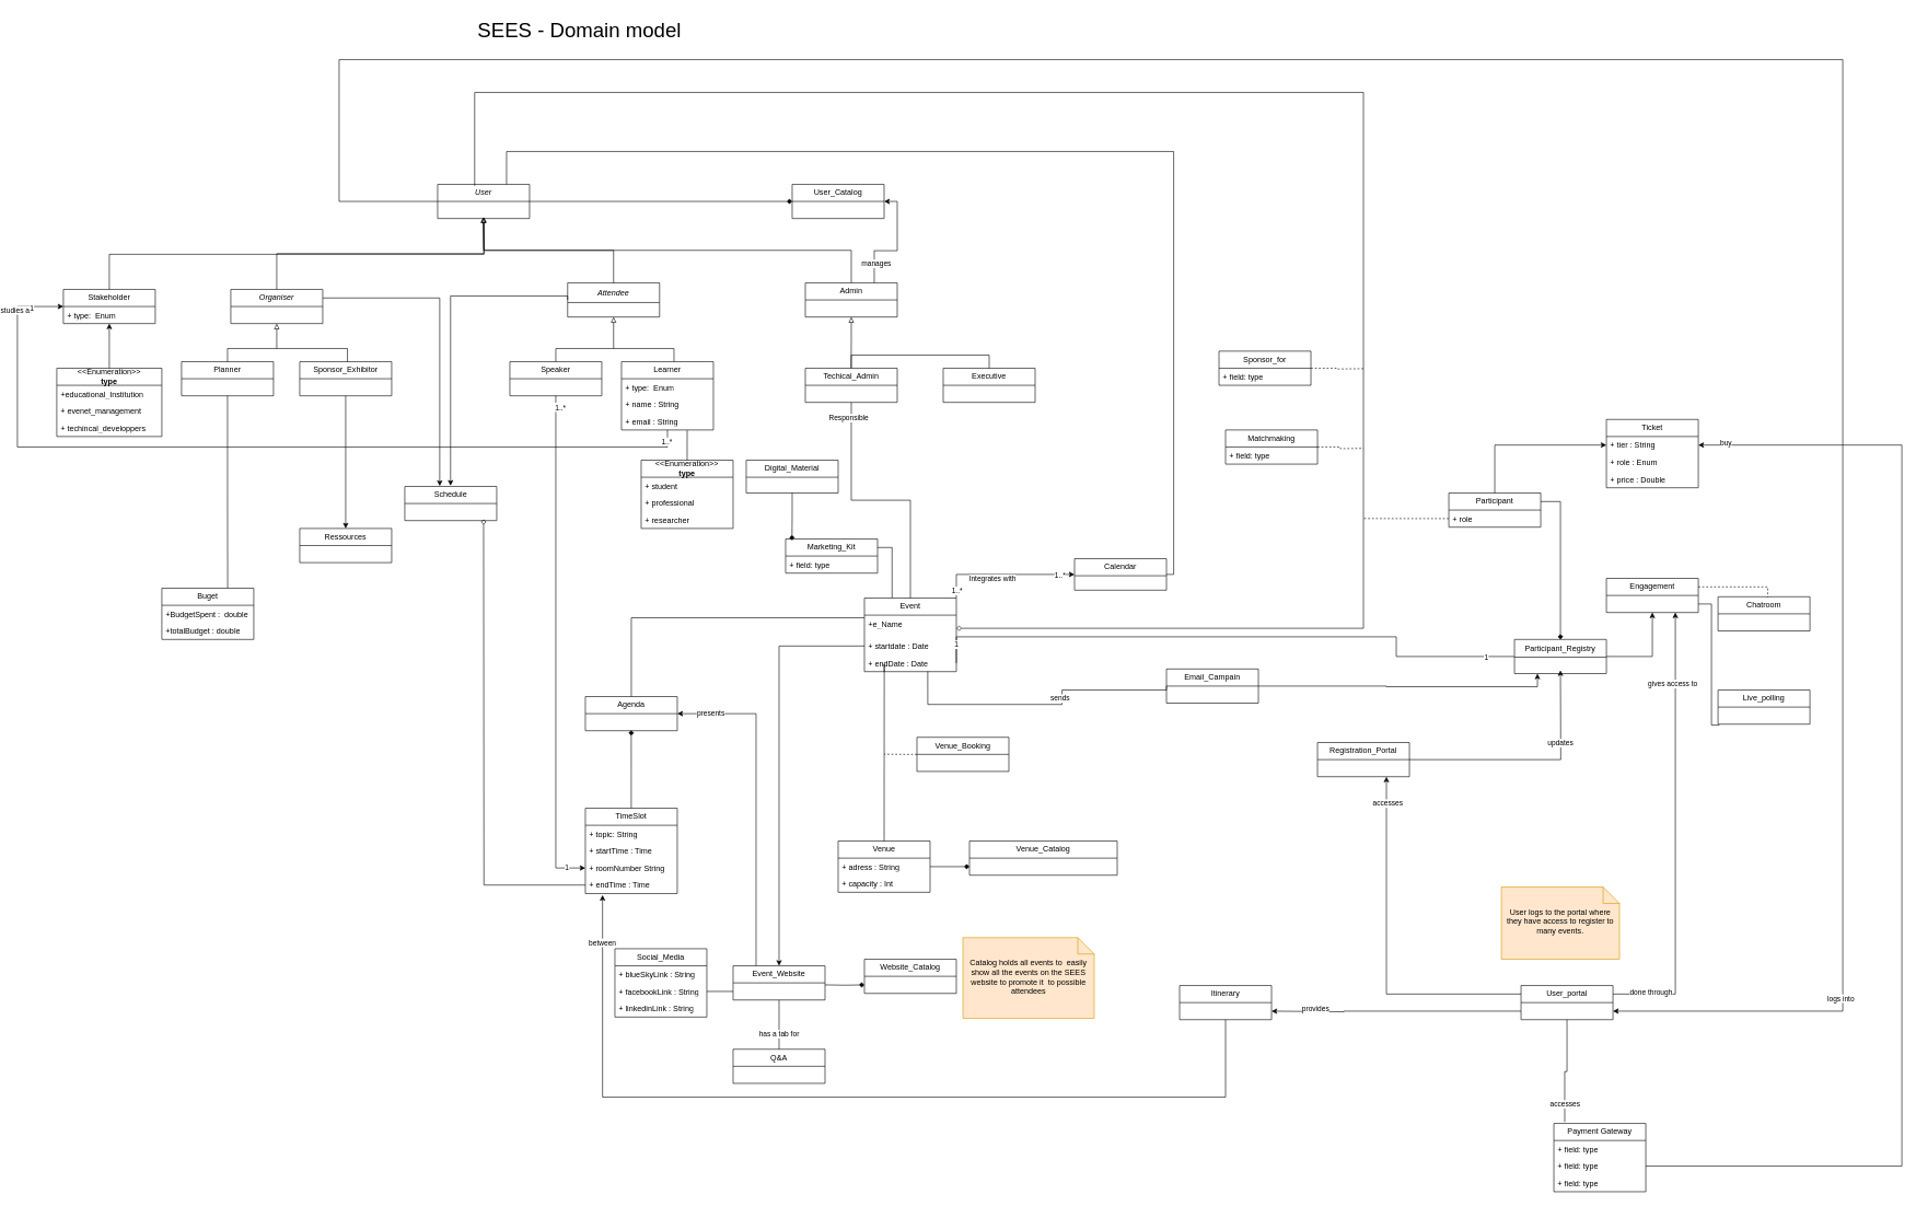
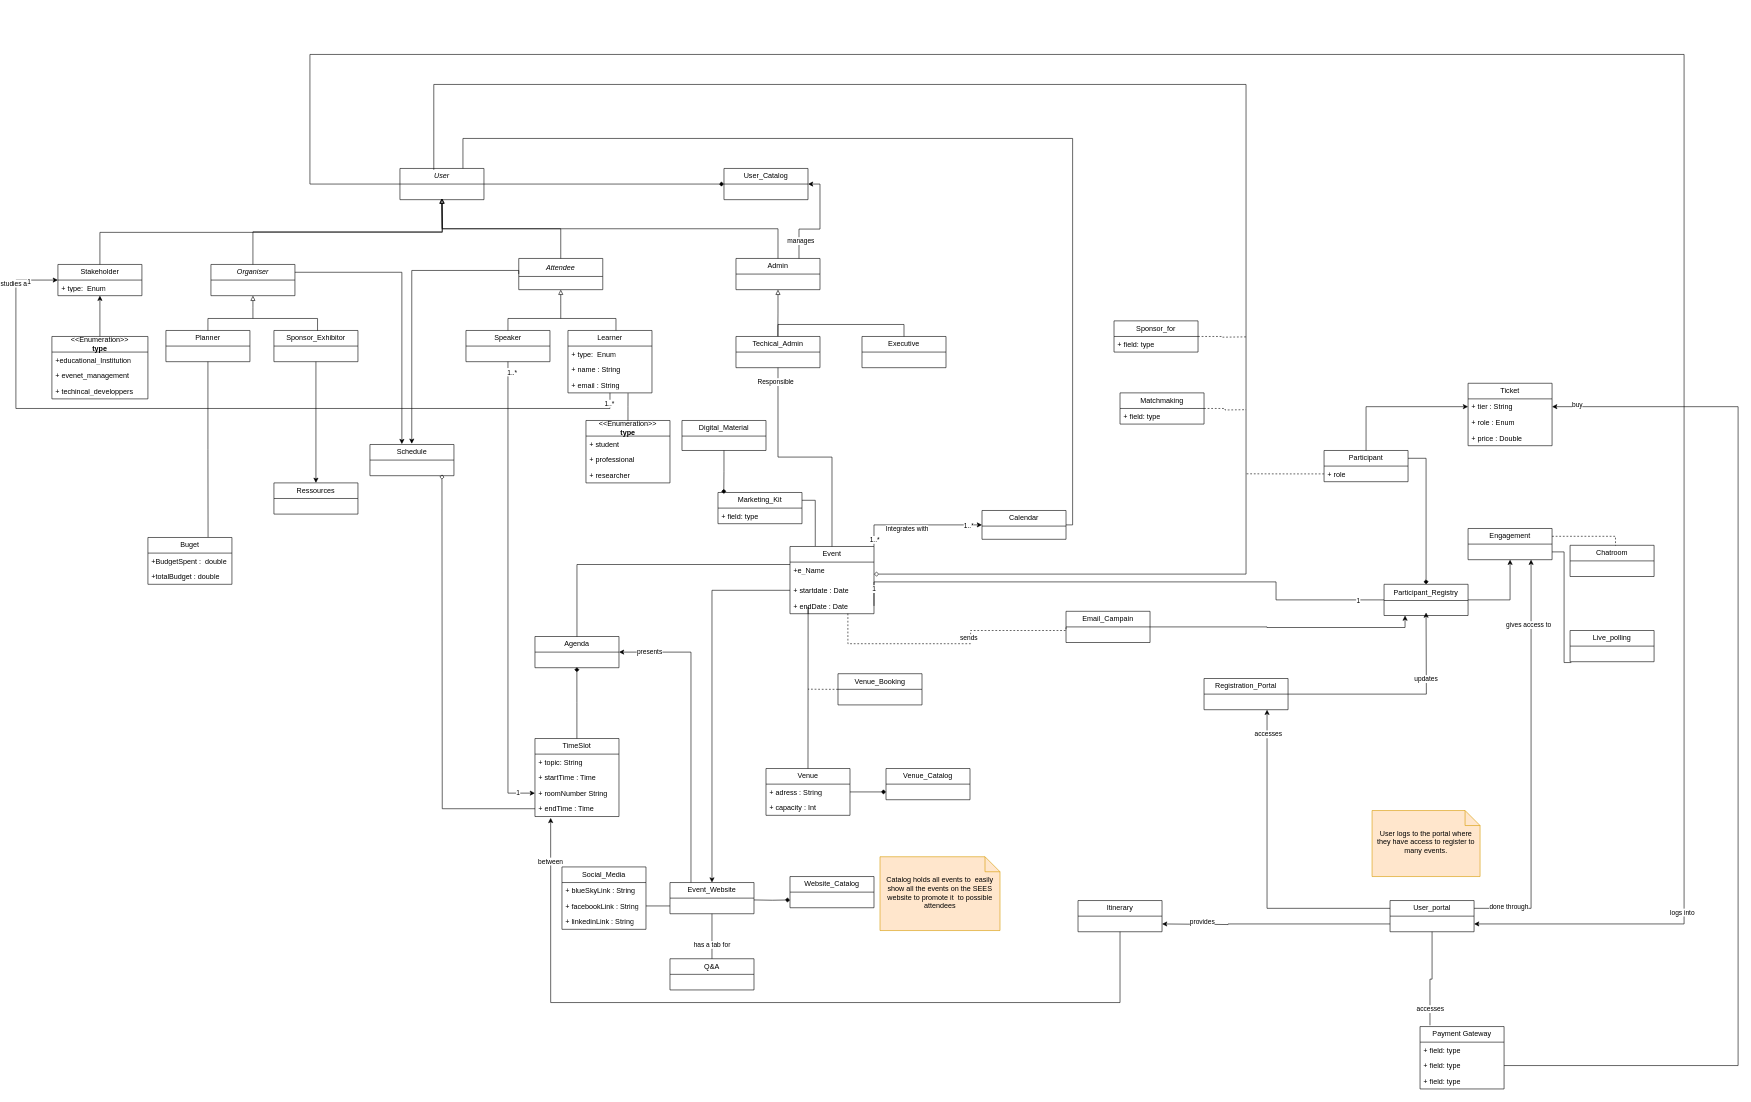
- <mxCell id="57" value="&lt;div&gt;&lt;font style=&quot;font-size: 31px;&quot;&gt;SEES - Domain model&amp;nbsp;&lt;/font&gt;&lt;/div&gt;" style="text;html=1;align=center;verticalAlign=middle;resizable=0;points=[];autosize=1;strokeColor=none;fillColor=none;" parent="1" vertex="1"><mxGeometry x="710" y="20" width="340" height="50" as="geometry" /></mxCell>
- <mxCell id="133" style="edgeStyle=orthogonalEdgeStyle;rounded=0;orthogonalLoop=1;jettySize=auto;html=1;exitX=0.689;exitY=0.99;exitDx=0;exitDy=0;exitPerimeter=0;endArrow=none;endFill=0;entryX=0;entryY=0.5;entryDx=0;entryDy=0;" parent="1" source="33" target="131" edge="1"><mxGeometry relative="1" as="geometry"><mxPoint x="1810" y="1188.053" as="sourcePoint" /><mxPoint x="1780" y="1070" as="targetPoint" /><Array as="points"><mxPoint x="1407" y="1072" /><mxPoint x="1611" y="1072" /><mxPoint x="1611" y="1050" /><mxPoint x="1770" y="1050" /></Array></mxGeometry></mxCell>
+ <mxCell id="133" style="edgeStyle=orthogonalEdgeStyle;rounded=0;orthogonalLoop=1;jettySize=auto;html=1;exitX=0.689;exitY=0.99;exitDx=0;exitDy=0;exitPerimeter=0;endArrow=none;endFill=0;entryX=0;entryY=0.5;entryDx=0;entryDy=0;dashed=1;" parent="1" source="33" target="131" edge="1"><mxGeometry relative="1" as="geometry"><mxPoint x="1810" y="1188.053" as="sourcePoint" /><mxPoint x="1780" y="1070" as="targetPoint" /><Array as="points"><mxPoint x="1407" y="1072" /><mxPoint x="1611" y="1072" /><mxPoint x="1611" y="1050" /><mxPoint x="1770" y="1050" /></Array></mxGeometry></mxCell>
- <mxCell id="129" value="Venue_Catalog" style="swimlane;fontStyle=0;childLayout=stackLayout;horizontal=1;startSize=26;fillColor=none;horizontalStack=0;resizeParent=1;resizeParentMax=0;resizeLast=0;collapsible=1;marginBottom=0;whiteSpace=wrap;html=1;" parent="1" vertex="1"><mxGeometry x="1470" y="1280" width="225" height="52" as="geometry" /></mxCell>
+ <mxCell id="129" value="Venue_Catalog" style="swimlane;fontStyle=0;childLayout=stackLayout;horizontal=1;startSize=26;fillColor=none;horizontalStack=0;resizeParent=1;resizeParentMax=0;resizeLast=0;collapsible=1;marginBottom=0;whiteSpace=wrap;html=1;" parent="1" vertex="1"><mxGeometry x="1470" y="1280" width="140" height="52" as="geometry" /></mxCell>
